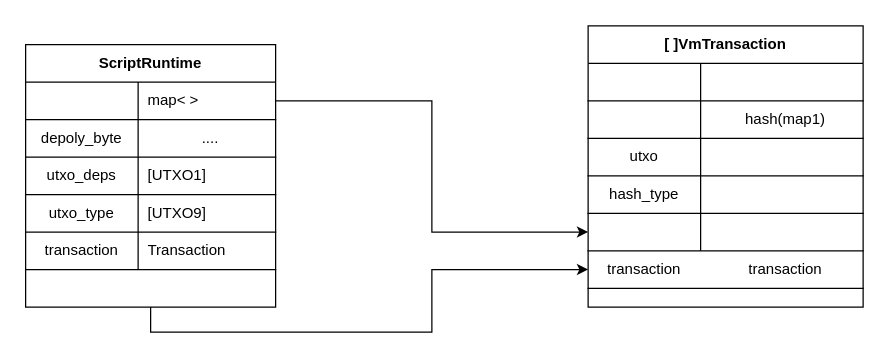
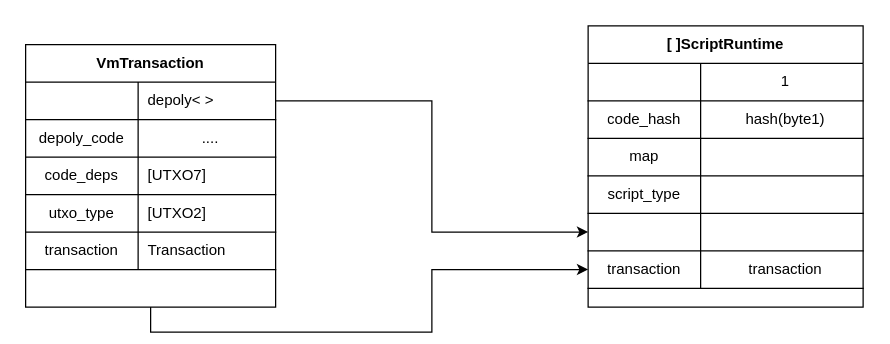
- <mxCell id="18" value="[ ]VmTransaction" style="shape=table;html=1;whiteSpace=wrap;startSize=30;container=1;collapsible=0;childLayout=tableLayout;fixedRows=1;rowLines=0;fontStyle=1;align=center;" vertex="1" parent="1"><mxGeometry x="470" y="20" width="220" height="225" as="geometry" /></mxCell>
+ <mxCell id="18" value="[ ]ScriptRuntime" style="shape=table;html=1;whiteSpace=wrap;startSize=30;container=1;collapsible=0;childLayout=tableLayout;fixedRows=1;rowLines=0;fontStyle=1;align=center;" vertex="1" parent="1"><mxGeometry x="470" y="20" width="220" height="225" as="geometry" /></mxCell>
- <mxCell id="3" value="ScriptRuntime" style="shape=table;html=1;whiteSpace=wrap;startSize=30;container=1;collapsible=0;childLayout=tableLayout;fixedRows=1;rowLines=0;fontStyle=1;align=center;" vertex="1" parent="1"><mxGeometry x="20" y="35" width="200" height="210" as="geometry" /></mxCell>
+ <mxCell id="3" value="VmTransaction" style="shape=table;html=1;whiteSpace=wrap;startSize=30;container=1;collapsible=0;childLayout=tableLayout;fixedRows=1;rowLines=0;fontStyle=1;align=center;" vertex="1" parent="1"><mxGeometry x="20" y="35" width="200" height="210" as="geometry" /></mxCell>
+ <mxCell id="20" value="1" style="shape=partialRectangle;html=1;whiteSpace=wrap;connectable=0;fillColor=none;top=0;left=0;bottom=0;right=0;align=center;spacingLeft=6;overflow=hidden;" vertex="1" parent="19"><mxGeometry x="90" width="130" height="30" as="geometry" /></mxCell>
- <mxCell id="5" value="map&amp;lt; &amp;gt;" style="shape=partialRectangle;html=1;whiteSpace=wrap;connectable=0;fillColor=none;top=0;left=0;bottom=0;right=0;align=left;spacingLeft=6;overflow=hidden;" vertex="1" parent="4"><mxGeometry x="90" width="110" height="30" as="geometry" /></mxCell>
+ <mxCell id="5" value="depoly&amp;lt; &amp;gt;" style="shape=partialRectangle;html=1;whiteSpace=wrap;connectable=0;fillColor=none;top=0;left=0;bottom=0;right=0;align=left;spacingLeft=6;overflow=hidden;" vertex="1" parent="4"><mxGeometry x="90" width="110" height="30" as="geometry" /></mxCell>
+ <mxCell id="22" value="code_hash" style="shape=partialRectangle;html=1;whiteSpace=wrap;connectable=0;fillColor=none;top=0;left=0;bottom=0;right=0;overflow=hidden;" vertex="1" parent="21"><mxGeometry width="90" height="30" as="geometry" /></mxCell>
- <mxCell id="23" value="hash(map1)" style="shape=partialRectangle;html=1;whiteSpace=wrap;connectable=0;fillColor=none;top=0;left=0;bottom=0;right=0;align=center;spacingLeft=6;overflow=hidden;" vertex="1" parent="21"><mxGeometry x="90" width="130" height="30" as="geometry" /></mxCell>
+ <mxCell id="23" value="hash(byte1)" style="shape=partialRectangle;html=1;whiteSpace=wrap;connectable=0;fillColor=none;top=0;left=0;bottom=0;right=0;align=center;spacingLeft=6;overflow=hidden;" vertex="1" parent="21"><mxGeometry x="90" width="130" height="30" as="geometry" /></mxCell>
- <mxCell id="7" value="depoly_byte" style="shape=partialRectangle;html=1;whiteSpace=wrap;connectable=0;fillColor=none;top=0;left=0;bottom=0;right=0;overflow=hidden;" vertex="1" parent="6"><mxGeometry width="90" height="30" as="geometry" /></mxCell>
+ <mxCell id="7" value="depoly_code" style="shape=partialRectangle;html=1;whiteSpace=wrap;connectable=0;fillColor=none;top=0;left=0;bottom=0;right=0;overflow=hidden;" vertex="1" parent="6"><mxGeometry width="90" height="30" as="geometry" /></mxCell>
- <mxCell id="25" value="utxo" style="shape=partialRectangle;html=1;whiteSpace=wrap;connectable=0;fillColor=none;top=0;left=0;bottom=0;right=0;overflow=hidden;" vertex="1" parent="24"><mxGeometry width="90" height="30" as="geometry" /></mxCell>
+ <mxCell id="25" value="map" style="shape=partialRectangle;html=1;whiteSpace=wrap;connectable=0;fillColor=none;top=0;left=0;bottom=0;right=0;overflow=hidden;" vertex="1" parent="24"><mxGeometry width="90" height="30" as="geometry" /></mxCell>
- <mxCell id="10" value="utxo_deps" style="shape=partialRectangle;html=1;whiteSpace=wrap;connectable=0;fillColor=none;top=0;left=0;bottom=0;right=0;overflow=hidden;" vertex="1" parent="9"><mxGeometry width="90" height="30" as="geometry" /></mxCell>
+ <mxCell id="10" value="code_deps" style="shape=partialRectangle;html=1;whiteSpace=wrap;connectable=0;fillColor=none;top=0;left=0;bottom=0;right=0;overflow=hidden;" vertex="1" parent="9"><mxGeometry width="90" height="30" as="geometry" /></mxCell>
- <mxCell id="11" value="[UTXO1]" style="shape=partialRectangle;html=1;whiteSpace=wrap;connectable=0;fillColor=none;top=0;left=0;bottom=0;right=0;align=left;spacingLeft=6;overflow=hidden;" vertex="1" parent="9"><mxGeometry x="90" width="110" height="30" as="geometry" /></mxCell>
+ <mxCell id="11" value="[UTXO7]" style="shape=partialRectangle;html=1;whiteSpace=wrap;connectable=0;fillColor=none;top=0;left=0;bottom=0;right=0;align=left;spacingLeft=6;overflow=hidden;" vertex="1" parent="9"><mxGeometry x="90" width="110" height="30" as="geometry" /></mxCell>
- <mxCell id="27" value="hash_type" style="shape=partialRectangle;html=1;whiteSpace=wrap;connectable=0;fillColor=none;top=0;left=0;bottom=0;right=0;overflow=hidden;" vertex="1" parent="26"><mxGeometry width="90" height="30" as="geometry" /></mxCell>
+ <mxCell id="27" value="script_type" style="shape=partialRectangle;html=1;whiteSpace=wrap;connectable=0;fillColor=none;top=0;left=0;bottom=0;right=0;overflow=hidden;" vertex="1" parent="26"><mxGeometry width="90" height="30" as="geometry" /></mxCell>
- <mxCell id="14" value="[UTXO9]" style="shape=partialRectangle;html=1;whiteSpace=wrap;connectable=0;fillColor=none;top=0;left=0;bottom=0;right=0;align=left;spacingLeft=6;overflow=hidden;" vertex="1" parent="12"><mxGeometry x="90" width="110" height="30" as="geometry" /></mxCell>
+ <mxCell id="14" value="[UTXO2]" style="shape=partialRectangle;html=1;whiteSpace=wrap;connectable=0;fillColor=none;top=0;left=0;bottom=0;right=0;align=left;spacingLeft=6;overflow=hidden;" vertex="1" parent="12"><mxGeometry x="90" width="110" height="30" as="geometry" /></mxCell>
